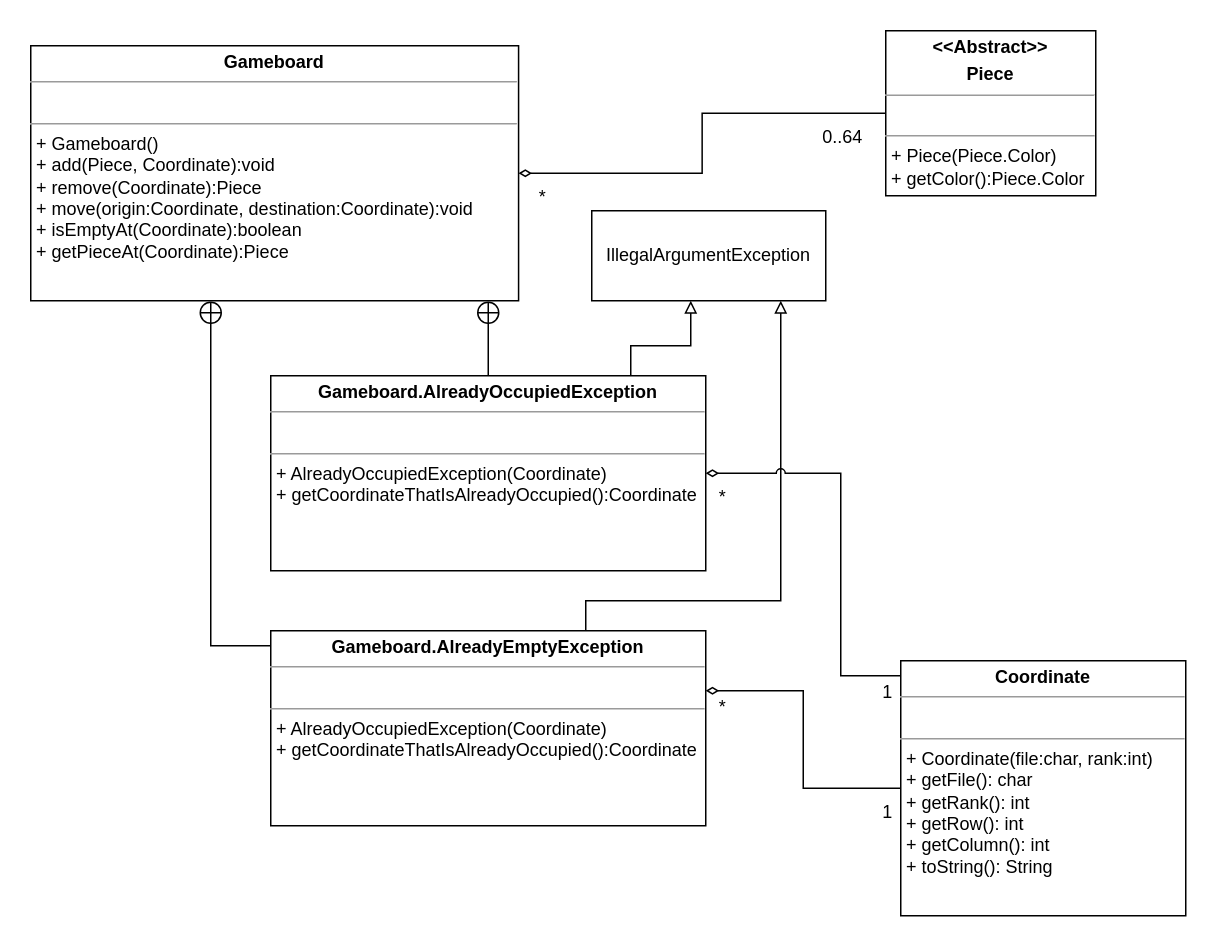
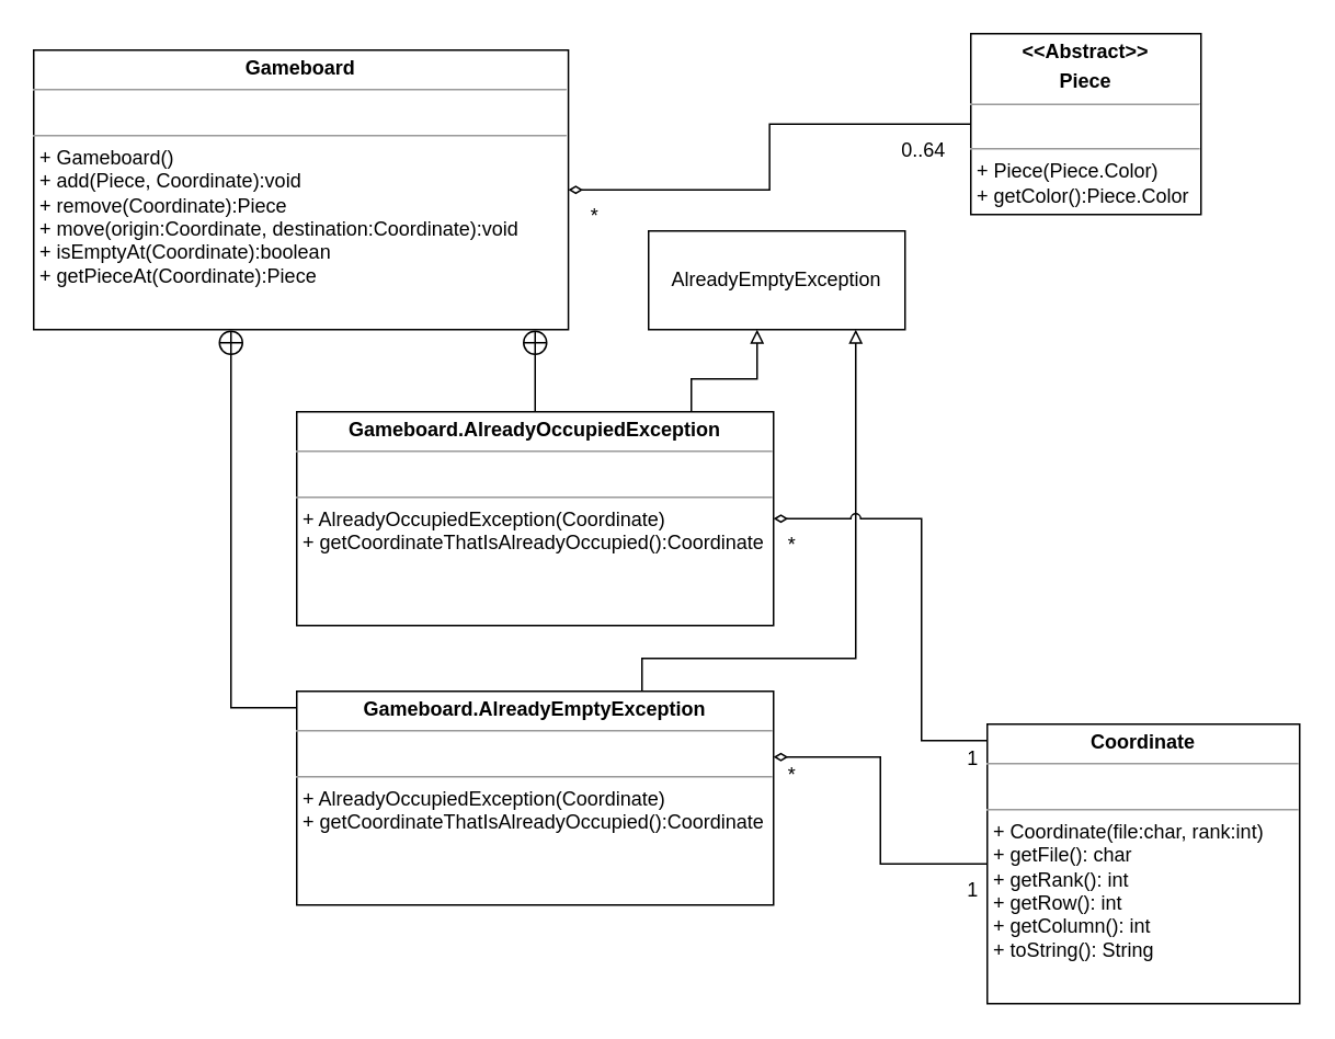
- <mxCell id="6" value="IllegalArgumentException" style="rounded=0;whiteSpace=wrap;html=1;" parent="1" vertex="1"><mxGeometry x="394" y="140" width="156" height="60" as="geometry" /></mxCell>
+ <mxCell id="6" value="AlreadyEmptyException" style="rounded=0;whiteSpace=wrap;html=1;" parent="1" vertex="1"><mxGeometry x="394" y="140" width="156" height="60" as="geometry" /></mxCell>
